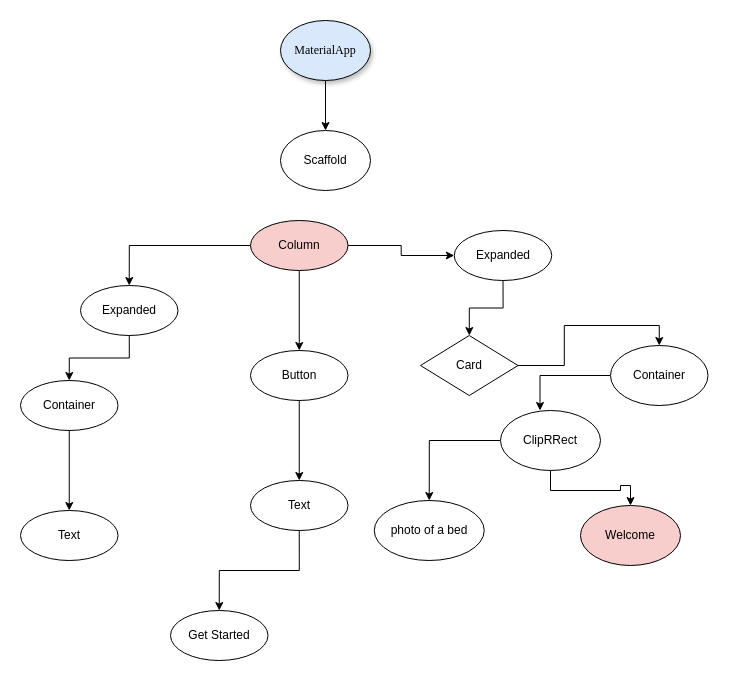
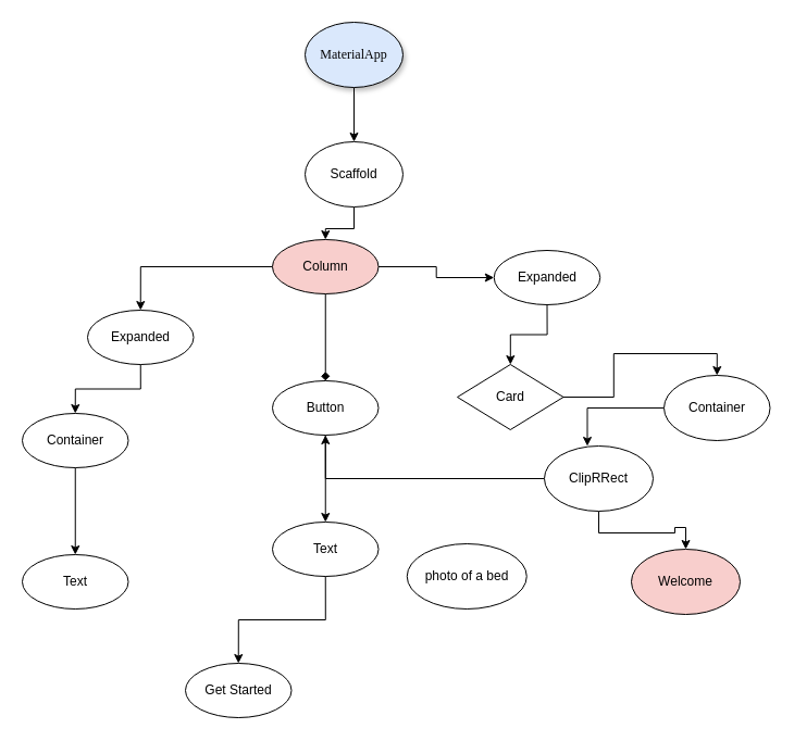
+ <mxCell id="4" value="" style="edgeStyle=orthogonalEdgeStyle;rounded=0;orthogonalLoop=1;jettySize=auto;html=1;" edge="1" parent="1" source="5" target="13"><mxGeometry relative="1" as="geometry" /></mxCell>
- <mxCell id="12" value="" style="edgeStyle=orthogonalEdgeStyle;rounded=0;orthogonalLoop=1;jettySize=auto;html=1;" edge="1" parent="1" source="13" target="26"><mxGeometry relative="1" as="geometry" /></mxCell>
+ <mxCell id="12" value="" style="edgeStyle=orthogonalEdgeStyle;rounded=0;orthogonalLoop=1;jettySize=auto;html=1;endArrow=diamond;" edge="1" parent="1" source="13" target="26"><mxGeometry relative="1" as="geometry" /></mxCell>
- <mxCell id="14" value="" style="edgeStyle=orthogonalEdgeStyle;rounded=0;orthogonalLoop=1;jettySize=auto;html=1;" edge="1" parent="1" source="16" target="17"><mxGeometry relative="1" as="geometry" /></mxCell>
+ <mxCell id="14" value="" style="edgeStyle=orthogonalEdgeStyle;rounded=0;orthogonalLoop=1;jettySize=auto;html=1;" edge="1" parent="1" source="16" target="26"><mxGeometry relative="1" as="geometry" /></mxCell>
